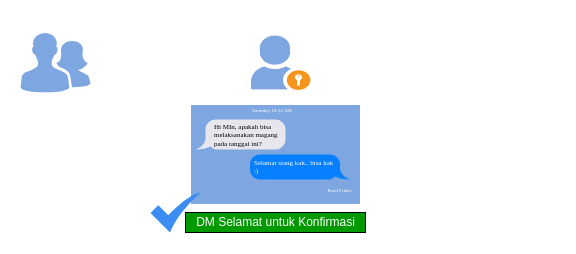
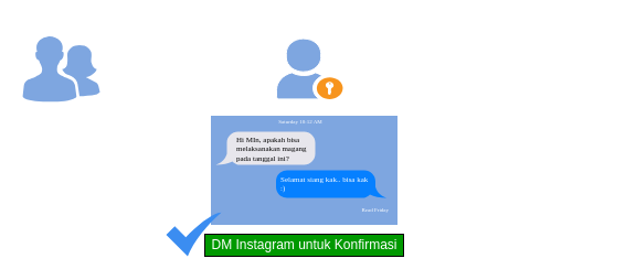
- <mxCell id="12" value="&lt;font&gt;DM Selamat untuk Konfirmasi&lt;/font&gt;" style="text;html=1;resizable=0;autosize=1;align=center;verticalAlign=middle;points=[];fillColor=#009900;strokeColor=default;rounded=0;fontColor=#FFFFFF;" vertex="1" parent="1"><mxGeometry x="185" y="212" width="180" height="20" as="geometry" /></mxCell>
+ <mxCell id="12" value="&lt;font&gt;DM Instagram untuk Konfirmasi&lt;/font&gt;" style="text;html=1;resizable=0;autosize=1;align=center;verticalAlign=middle;points=[];fillColor=#009900;strokeColor=default;rounded=0;fontColor=#FFFFFF;" vertex="1" parent="1"><mxGeometry x="185" y="212" width="180" height="20" as="geometry" /></mxCell>
